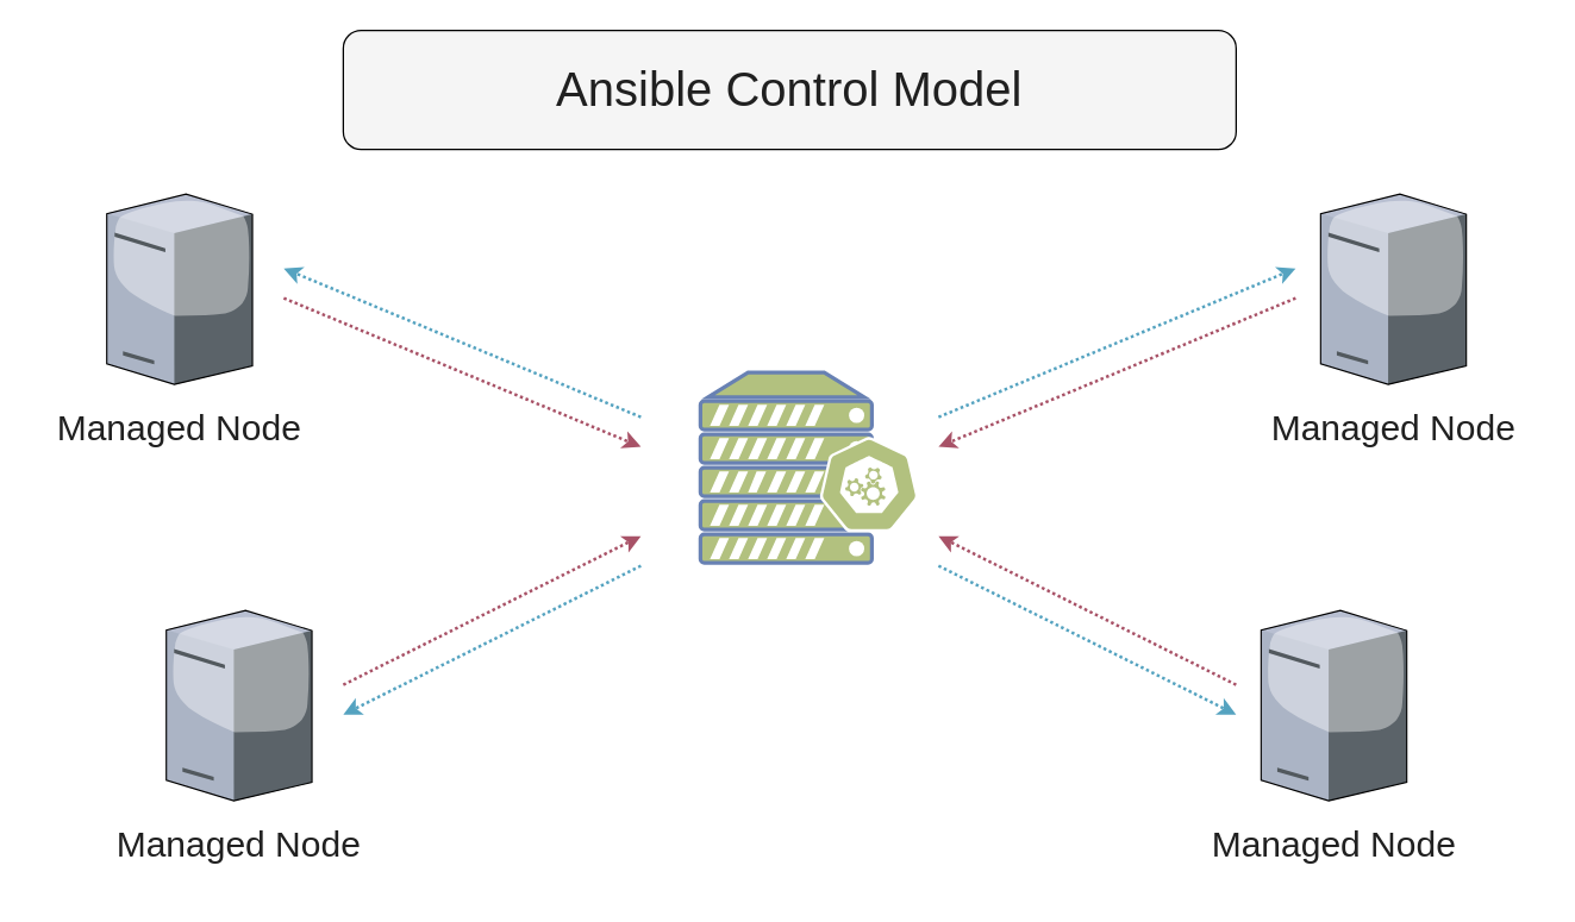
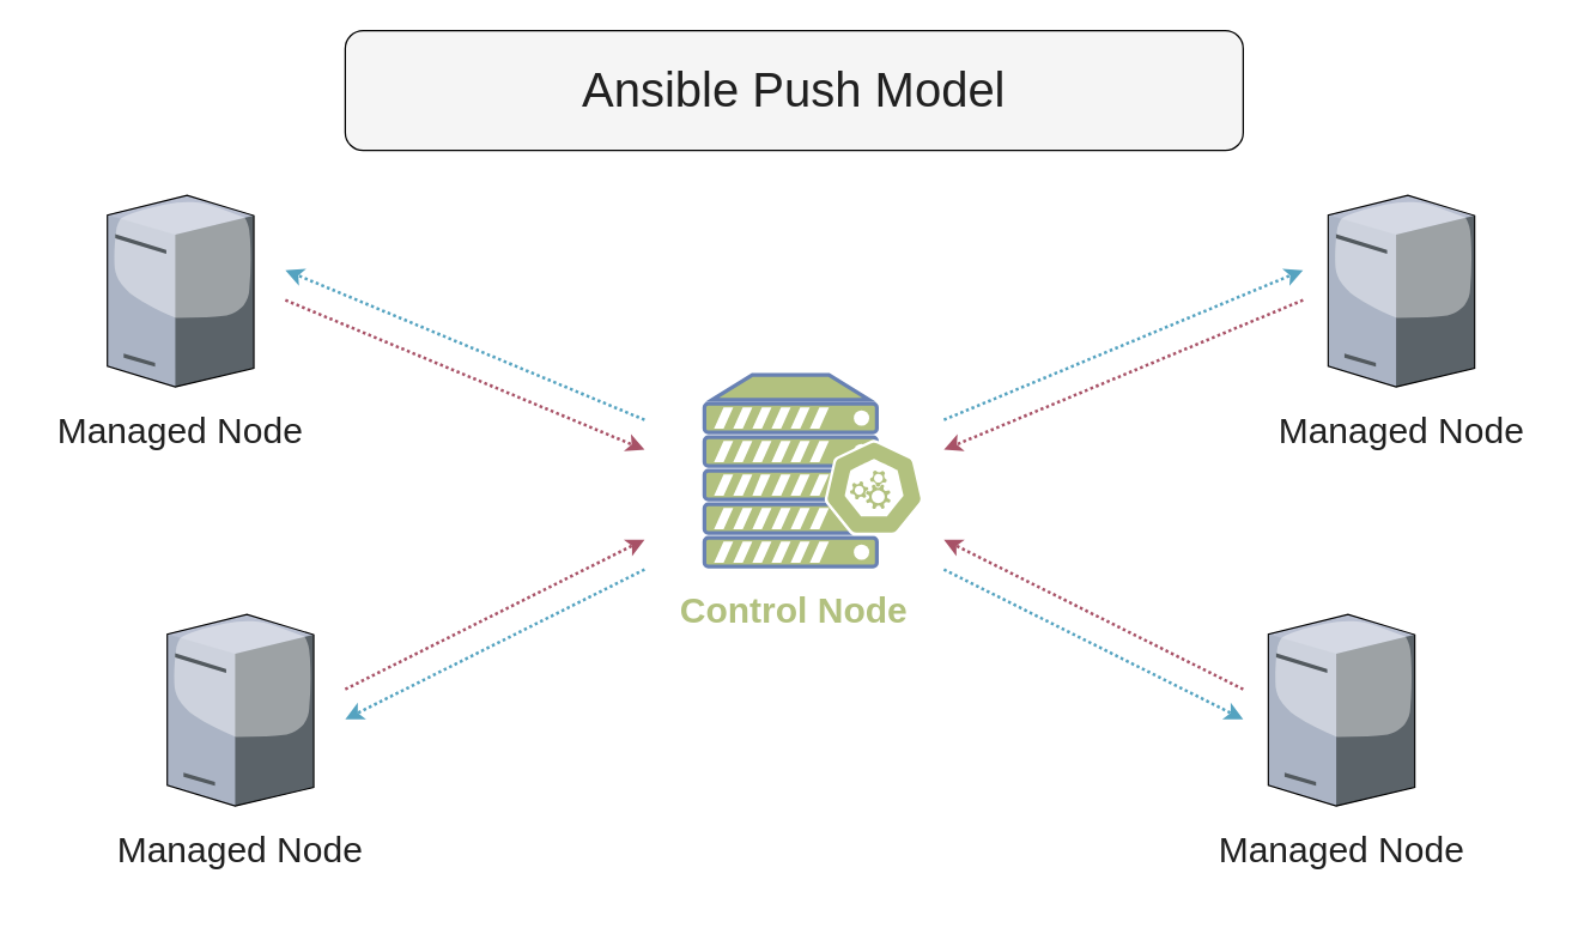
- <mxCell id="8" value="&lt;div style=&quot;font-size: 32px&quot;&gt;Ansible Control Model&lt;br&gt;&lt;/div&gt;" style="text;html=1;strokeColor=#000000;fillColor=#f5f5f5;align=center;verticalAlign=middle;whiteSpace=wrap;rounded=1;fontSize=32;fontColor=#202020;" parent="1" vertex="1"><mxGeometry x="230" y="20" width="600" height="80" as="geometry" /></mxCell>
+ <mxCell id="8" value="&lt;div style=&quot;font-size: 32px&quot;&gt;Ansible Push Model&lt;br&gt;&lt;/div&gt;" style="text;html=1;strokeColor=#000000;fillColor=#f5f5f5;align=center;verticalAlign=middle;whiteSpace=wrap;rounded=1;fontSize=32;fontColor=#202020;" parent="1" vertex="1"><mxGeometry x="230" y="20" width="600" height="80" as="geometry" /></mxCell>
+ <mxCell id="12" value="&lt;b style=&quot;font-size: 24px;&quot;&gt;&lt;font style=&quot;font-size: 24px;&quot;&gt;Control Node&lt;/font&gt;&lt;/b&gt;" style="text;html=1;strokeColor=none;fillColor=none;align=center;verticalAlign=middle;whiteSpace=wrap;rounded=0;fontSize=24;fontColor=#B2C17F;" parent="1" vertex="1"><mxGeometry x="430" y="378" width="200" height="60" as="geometry" /></mxCell>
